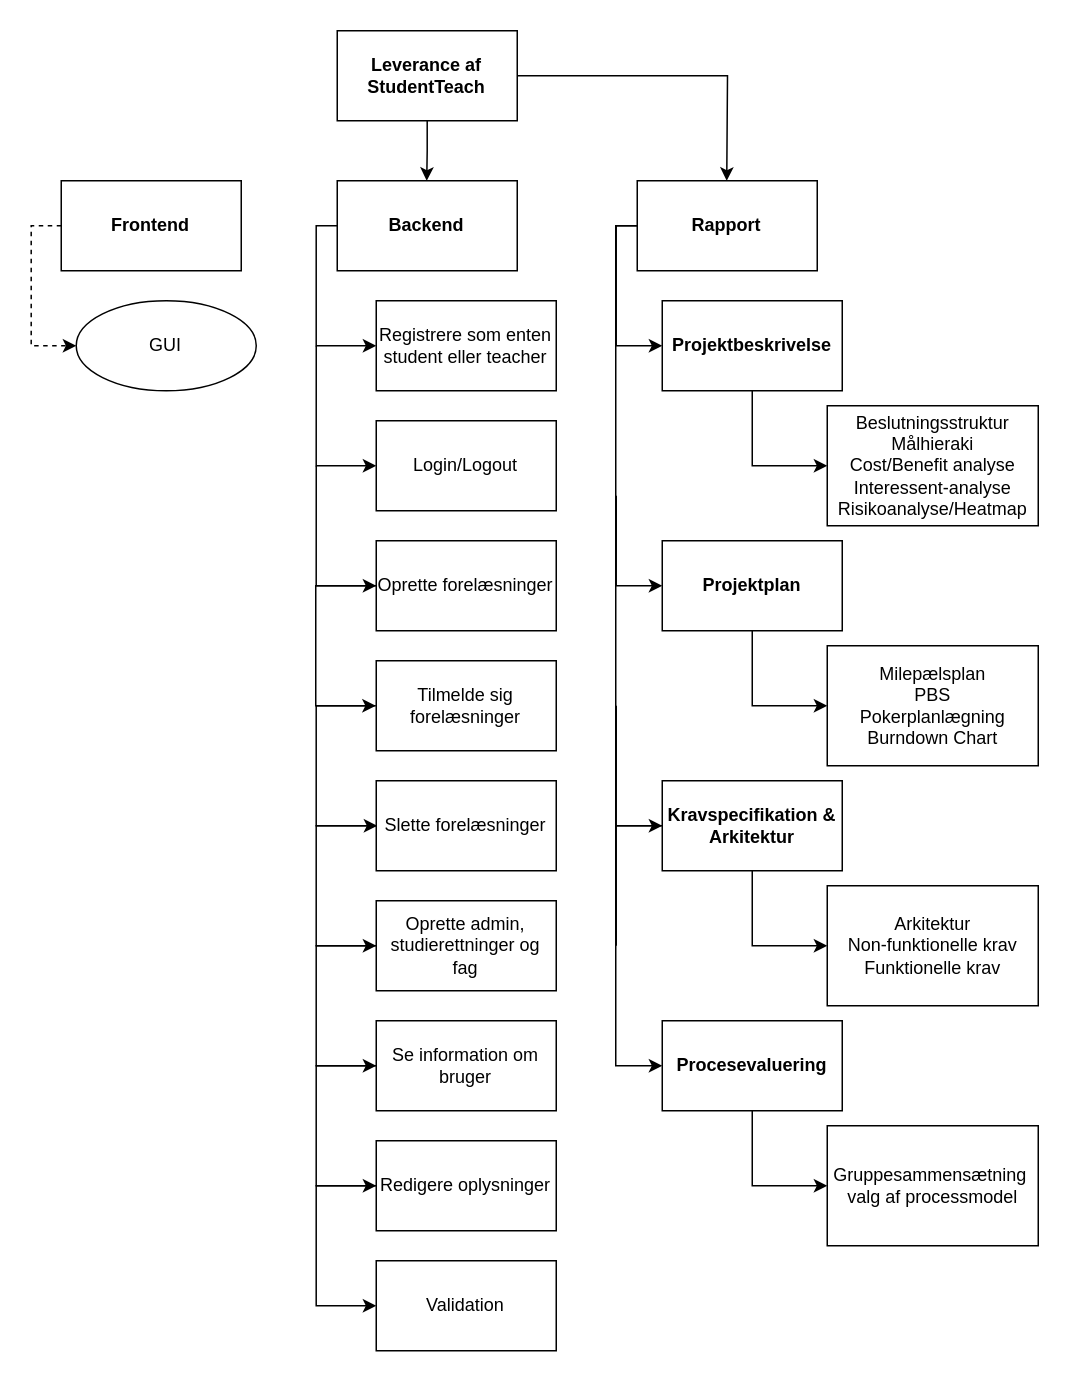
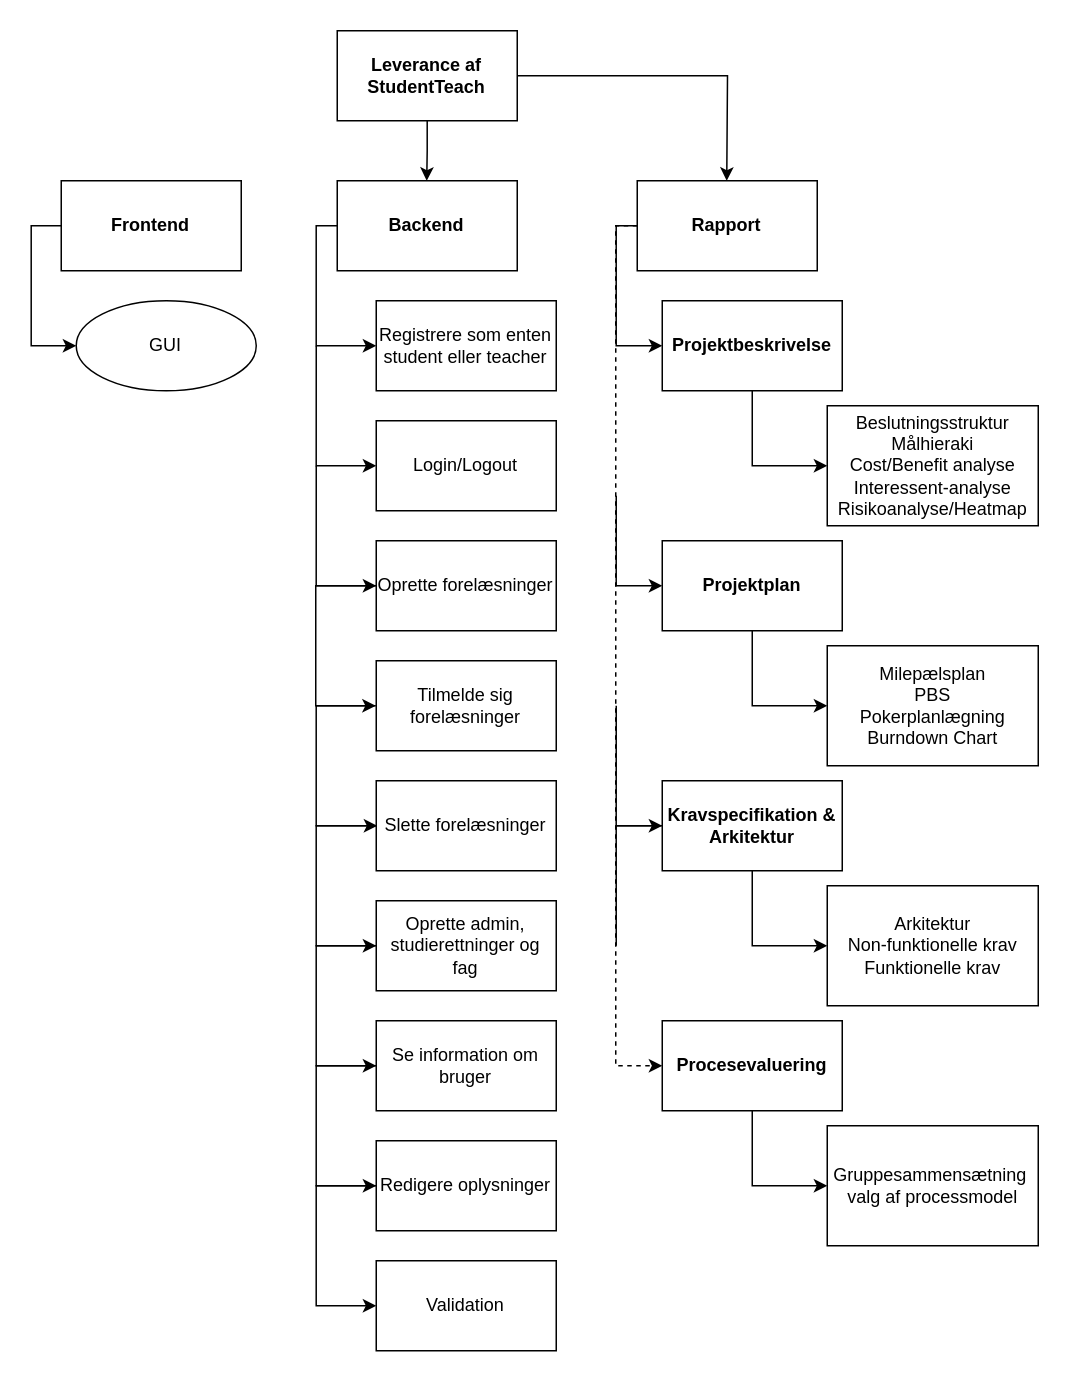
- <mxCell id="21" value="" style="edgeStyle=orthogonalEdgeStyle;rounded=0;orthogonalLoop=1;jettySize=auto;html=1;dashed=1;" parent="1" source="22" target="23" edge="1"><mxGeometry relative="1" as="geometry"><Array as="points"><mxPoint x="20.33" y="150" /><mxPoint x="20.33" y="230" /></Array></mxGeometry></mxCell>
+ <mxCell id="21" value="" style="edgeStyle=orthogonalEdgeStyle;rounded=0;orthogonalLoop=1;jettySize=auto;html=1;" parent="1" source="22" target="23" edge="1"><mxGeometry relative="1" as="geometry"><Array as="points"><mxPoint x="20.33" y="150" /><mxPoint x="20.33" y="230" /></Array></mxGeometry></mxCell>
- <mxCell id="6" value="" style="edgeStyle=orthogonalEdgeStyle;rounded=0;orthogonalLoop=1;jettySize=auto;html=1;entryX=0;entryY=0.5;entryDx=0;entryDy=0;" parent="1" source="7" target="28" edge="1"><mxGeometry relative="1" as="geometry"><mxPoint x="441" y="630" as="targetPoint" /><Array as="points"><mxPoint x="410" y="150" /><mxPoint x="410" y="710" /></Array></mxGeometry></mxCell>
+ <mxCell id="6" value="" style="edgeStyle=orthogonalEdgeStyle;rounded=0;orthogonalLoop=1;jettySize=auto;html=1;entryX=0;entryY=0.5;entryDx=0;entryDy=0;dashed=1;" parent="1" source="7" target="28" edge="1"><mxGeometry relative="1" as="geometry"><mxPoint x="441" y="630" as="targetPoint" /><Array as="points"><mxPoint x="410" y="150" /><mxPoint x="410" y="710" /></Array></mxGeometry></mxCell>
